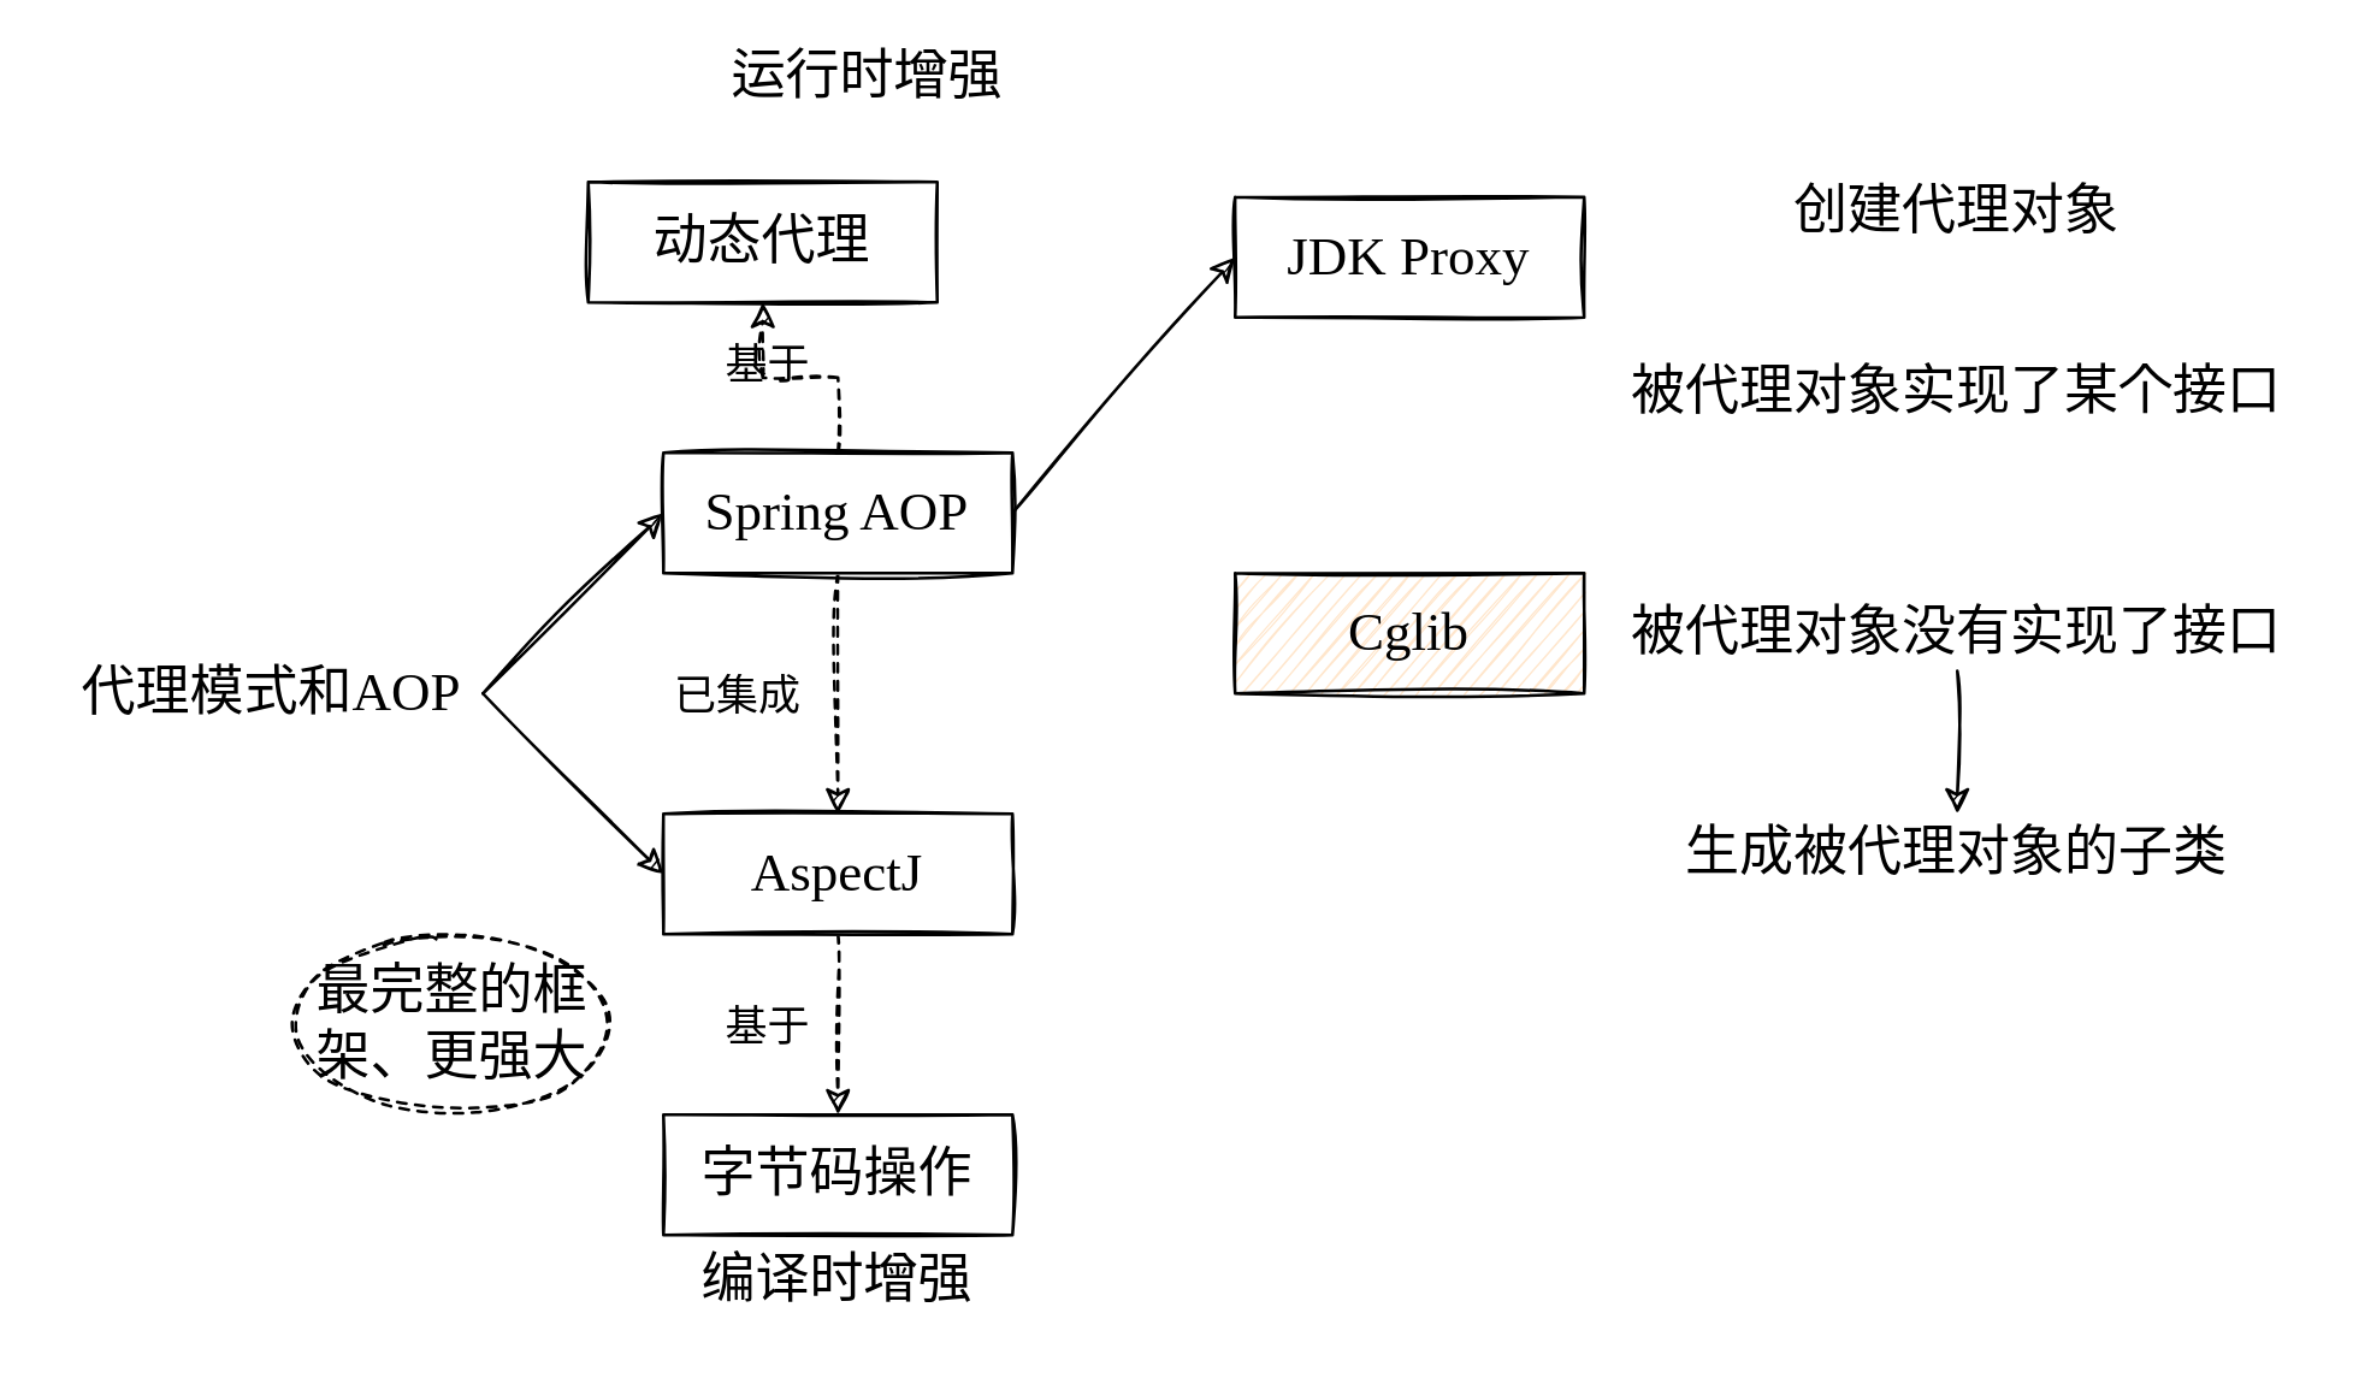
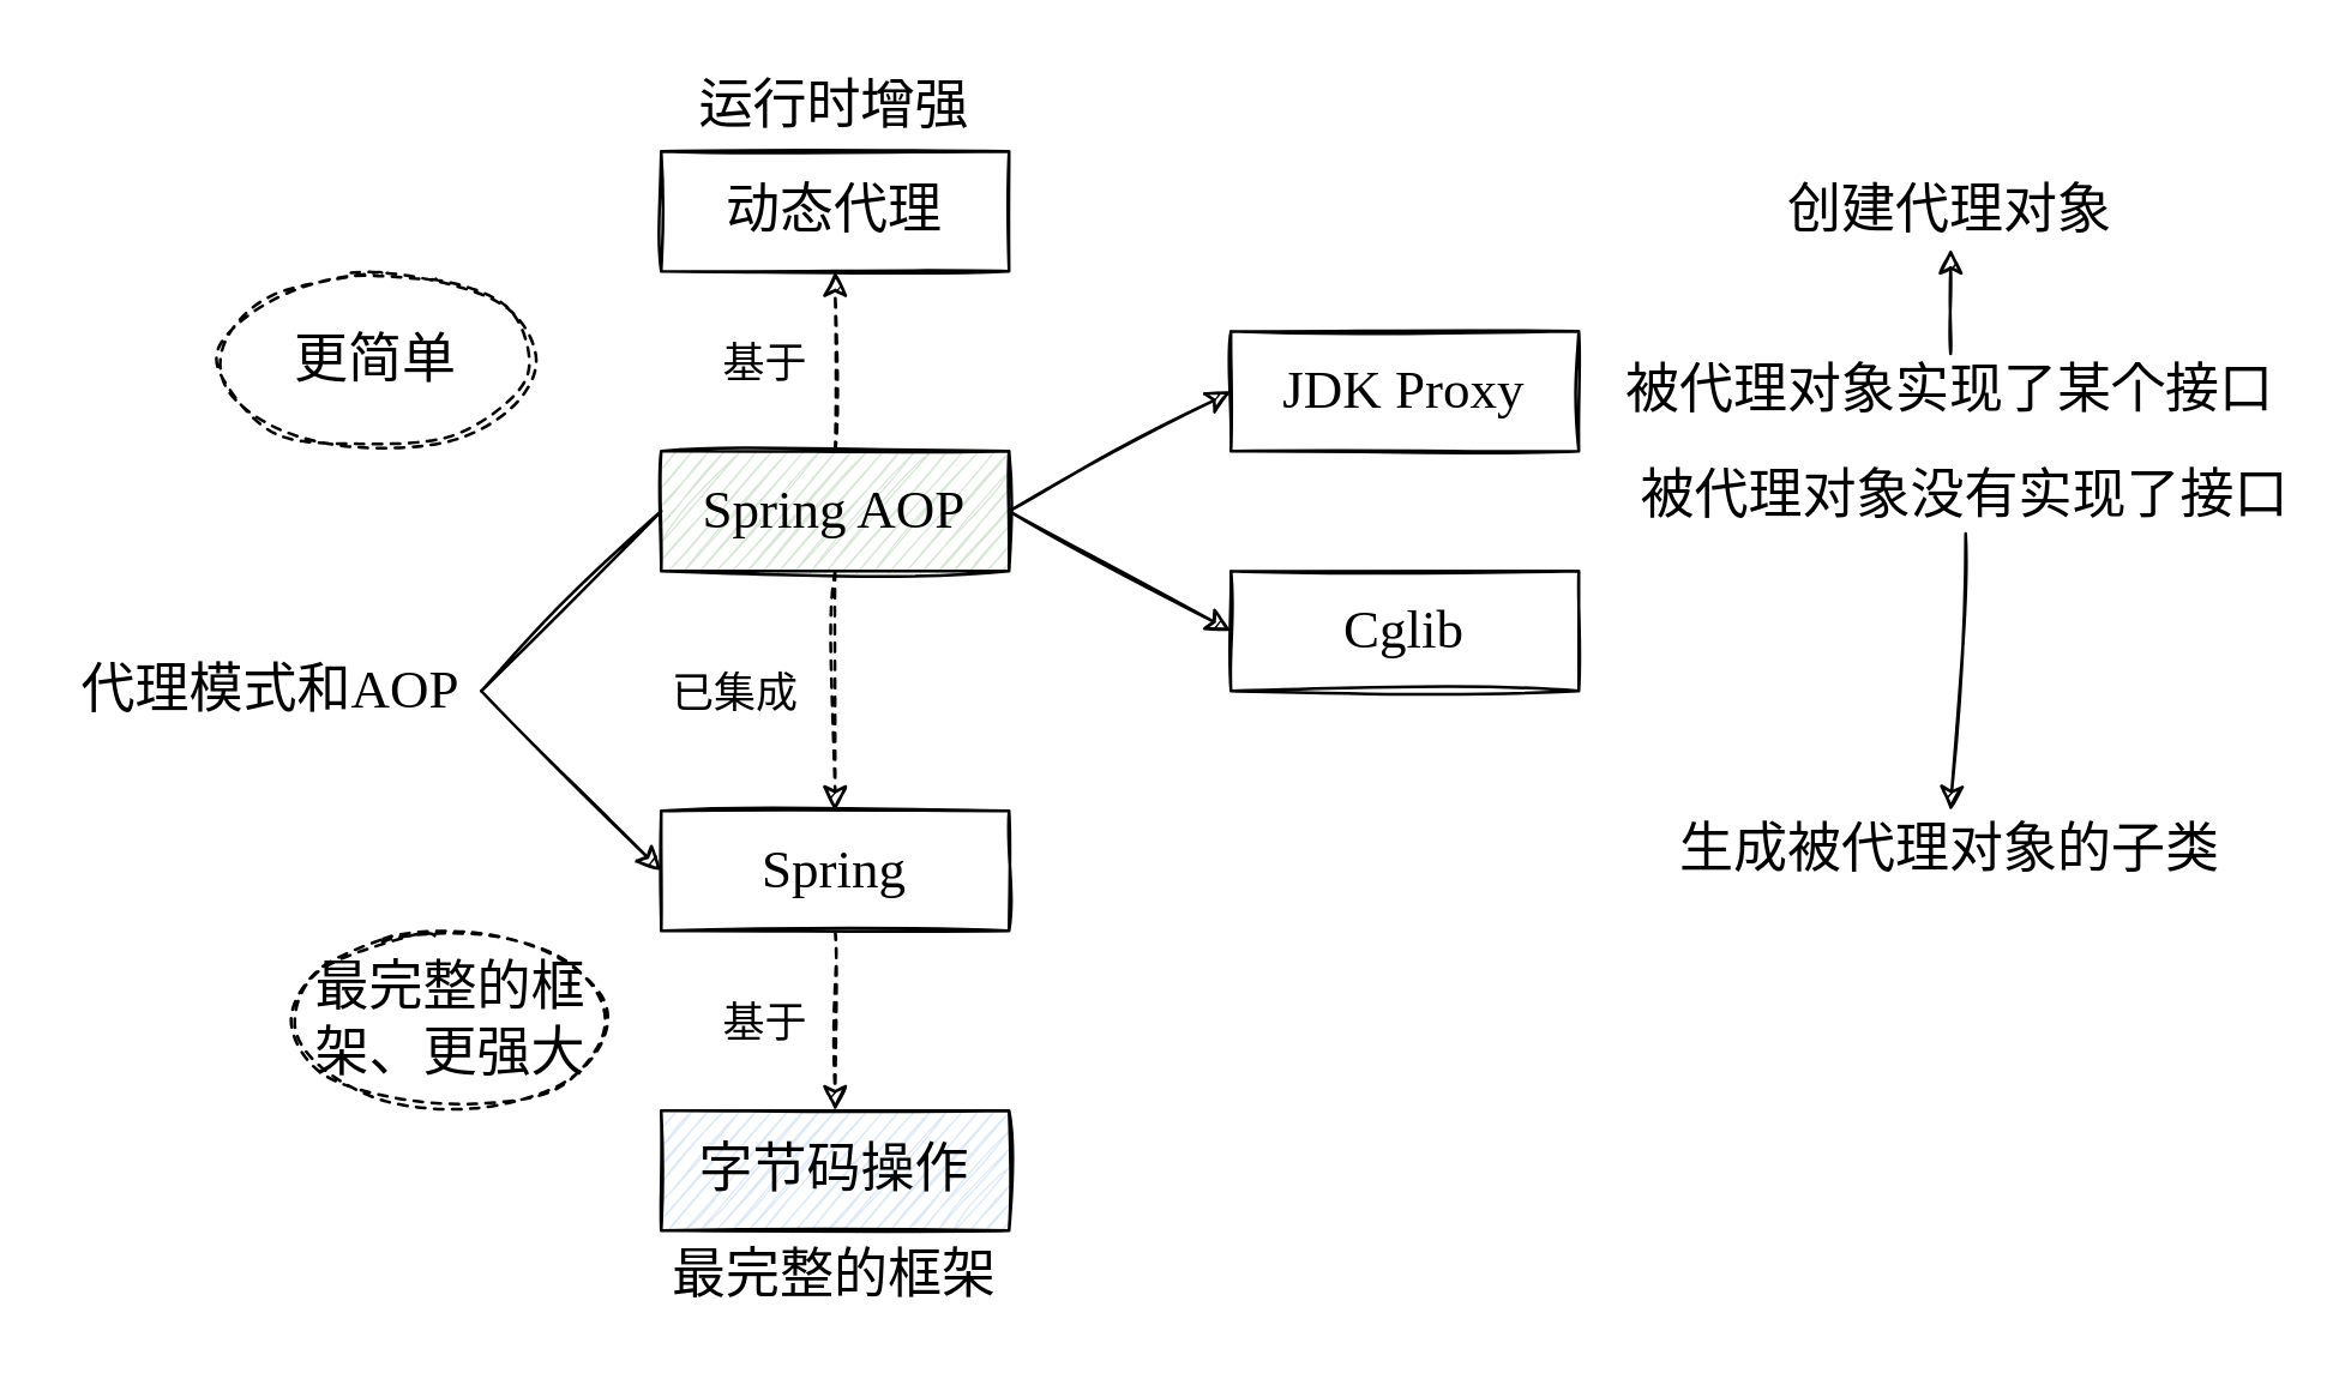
- <mxCell id="15" value="&lt;font face=&quot;Comic Sans MS&quot; style=&quot;font-size: 18px;&quot;&gt;运行时增强&lt;/font&gt;" style="text;html=1;strokeColor=none;fillColor=none;align=center;verticalAlign=middle;whiteSpace=wrap;rounded=0;sketch=1;" vertex="1" parent="1"><mxGeometry x="223" y="10" width="130" height="30" as="geometry" /></mxCell>
+ <mxCell id="15" value="&lt;font face=&quot;Comic Sans MS&quot; style=&quot;font-size: 18px;&quot;&gt;运行时增强&lt;/font&gt;" style="text;html=1;strokeColor=none;fillColor=none;align=center;verticalAlign=middle;whiteSpace=wrap;rounded=0;sketch=1;" vertex="1" parent="1"><mxGeometry x="213" y="20" width="130" height="30" as="geometry" /></mxCell>
- <mxCell id="10" value="动态代理" style="rounded=0;whiteSpace=wrap;html=1;sketch=1;fontFamily=Comic Sans MS;fontSize=18;" vertex="1" parent="1"><mxGeometry x="195" y="60" width="116" height="40" as="geometry" /></mxCell>
+ <mxCell id="10" value="动态代理" style="rounded=0;whiteSpace=wrap;html=1;sketch=1;fontFamily=Comic Sans MS;fontSize=18;" vertex="1" parent="1"><mxGeometry x="220" y="50" width="116" height="40" as="geometry" /></mxCell>
- <mxCell id="11" value="JDK Proxy" style="rounded=0;whiteSpace=wrap;html=1;sketch=1;fontFamily=Comic Sans MS;fontSize=18;" vertex="1" parent="1"><mxGeometry x="410" y="65" width="116" height="40" as="geometry" /></mxCell>
+ <mxCell id="11" value="JDK Proxy" style="rounded=0;whiteSpace=wrap;html=1;sketch=1;fontFamily=Comic Sans MS;fontSize=18;" vertex="1" parent="1"><mxGeometry x="410" y="110" width="116" height="40" as="geometry" /></mxCell>
+ <mxCell id="21" style="edgeStyle=none;rounded=0;sketch=1;orthogonalLoop=1;jettySize=auto;html=1;exitX=0.5;exitY=0;exitDx=0;exitDy=0;entryX=0.5;entryY=1;entryDx=0;entryDy=0;fontFamily=Comic Sans MS;fontSize=18;" edge="1" parent="1" source="22" target="23"><mxGeometry relative="1" as="geometry" /></mxCell>
+ <mxCell id="27" value="更简单" style="ellipse;whiteSpace=wrap;html=1;sketch=1;fontFamily=Comic Sans MS;fontSize=18;dashed=1;" vertex="1" parent="1"><mxGeometry x="70" y="90" width="110" height="60" as="geometry" /></mxCell>
- <mxCell id="9" value="Spring AOP" style="rounded=0;whiteSpace=wrap;html=1;sketch=1;fontFamily=Comic Sans MS;fontSize=18;" vertex="1" parent="1"><mxGeometry x="220" y="150" width="116" height="40" as="geometry" /></mxCell>
+ <mxCell id="9" value="Spring AOP" style="rounded=0;whiteSpace=wrap;html=1;sketch=1;fontFamily=Comic Sans MS;fontSize=18;fillColor=#d5e8d4;" vertex="1" parent="1"><mxGeometry x="220" y="150" width="116" height="40" as="geometry" /></mxCell>
- <mxCell id="2" style="edgeStyle=none;rounded=0;sketch=1;orthogonalLoop=1;jettySize=auto;html=1;exitX=1;exitY=0.5;exitDx=0;exitDy=0;entryX=0;entryY=0.5;entryDx=0;entryDy=0;fontFamily=Comic Sans MS;fontSize=14;" edge="1" parent="1" source="4" target="9"><mxGeometry relative="1" as="geometry" /></mxCell>
+ <mxCell id="2" style="edgeStyle=none;rounded=0;sketch=1;orthogonalLoop=1;jettySize=auto;html=1;exitX=1;exitY=0.5;exitDx=0;exitDy=0;entryX=0;entryY=0.5;entryDx=0;entryDy=0;fontFamily=Comic Sans MS;fontSize=14;endArrow=none;" edge="1" parent="1" source="4" target="9"><mxGeometry relative="1" as="geometry" /></mxCell>
+ <mxCell id="8" style="edgeStyle=none;rounded=0;sketch=1;orthogonalLoop=1;jettySize=auto;html=1;exitX=1;exitY=0.5;exitDx=0;exitDy=0;entryX=0;entryY=0.5;entryDx=0;entryDy=0;fontFamily=Comic Sans MS;fontSize=14;" edge="1" parent="1" source="9" target="12"><mxGeometry relative="1" as="geometry" /></mxCell>
- <mxCell id="12" value="Cglib" style="rounded=0;whiteSpace=wrap;html=1;sketch=1;fontFamily=Comic Sans MS;fontSize=18;fillColor=#ffe6cc;" vertex="1" parent="1"><mxGeometry x="410" y="190" width="116" height="40" as="geometry" /></mxCell>
+ <mxCell id="12" value="Cglib" style="rounded=0;whiteSpace=wrap;html=1;sketch=1;fontFamily=Comic Sans MS;fontSize=18;" vertex="1" parent="1"><mxGeometry x="410" y="190" width="116" height="40" as="geometry" /></mxCell>
- <mxCell id="25" value="&lt;font style=&quot;font-size: 18px;&quot;&gt;被代理对象没有实现了接口&lt;/font&gt;" style="text;html=1;strokeColor=none;fillColor=none;align=center;verticalAlign=middle;whiteSpace=wrap;rounded=0;sketch=1;fontFamily=Comic Sans MS;fontSize=14;" vertex="1" parent="1"><mxGeometry x="540" y="197.5" width="220" height="25" as="geometry" /></mxCell>
+ <mxCell id="25" value="&lt;font style=&quot;font-size: 18px;&quot;&gt;被代理对象没有实现了接口&lt;/font&gt;" style="text;html=1;strokeColor=none;fillColor=none;align=center;verticalAlign=middle;whiteSpace=wrap;rounded=0;sketch=1;fontFamily=Comic Sans MS;fontSize=14;" vertex="1" parent="1"><mxGeometry x="545" y="152.5" width="220" height="25" as="geometry" /></mxCell>
- <mxCell id="14" value="AspectJ" style="rounded=0;whiteSpace=wrap;html=1;sketch=1;fontFamily=Comic Sans MS;fontSize=18;" vertex="1" parent="1"><mxGeometry x="220" y="270" width="116" height="40" as="geometry" /></mxCell>
+ <mxCell id="14" value="Spring" style="rounded=0;whiteSpace=wrap;html=1;sketch=1;fontFamily=Comic Sans MS;fontSize=18;" vertex="1" parent="1"><mxGeometry x="220" y="270" width="116" height="40" as="geometry" /></mxCell>
- <mxCell id="17" value="字节码操作" style="rounded=0;whiteSpace=wrap;html=1;sketch=1;fontFamily=Comic Sans MS;fontSize=18;" vertex="1" parent="1"><mxGeometry x="220" y="370" width="116" height="40" as="geometry" /></mxCell>
+ <mxCell id="17" value="字节码操作" style="rounded=0;whiteSpace=wrap;html=1;sketch=1;fontFamily=Comic Sans MS;fontSize=18;fillColor=#dae8fc;" vertex="1" parent="1"><mxGeometry x="220" y="370" width="116" height="40" as="geometry" /></mxCell>
- <mxCell id="16" value="&lt;font face=&quot;Comic Sans MS&quot; style=&quot;font-size: 18px;&quot;&gt;编译时增强&lt;/font&gt;" style="text;html=1;strokeColor=none;fillColor=none;align=center;verticalAlign=middle;whiteSpace=wrap;rounded=0;sketch=1;" vertex="1" parent="1"><mxGeometry x="213" y="410" width="130" height="30" as="geometry" /></mxCell>
+ <mxCell id="16" value="&lt;font face=&quot;Comic Sans MS&quot; style=&quot;font-size: 18px;&quot;&gt;最完整的框架&lt;/font&gt;" style="text;html=1;strokeColor=none;fillColor=none;align=center;verticalAlign=middle;whiteSpace=wrap;rounded=0;sketch=1;" vertex="1" parent="1"><mxGeometry x="213" y="410" width="130" height="30" as="geometry" /></mxCell>
